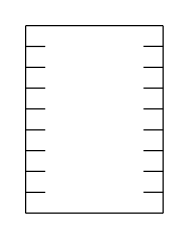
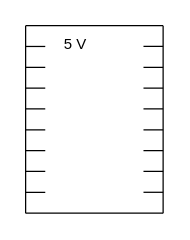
+ <mxCell id="23" value="5 V" style="text;html=1;strokeColor=none;fillColor=none;align=center;verticalAlign=middle;whiteSpace=wrap;rounded=0;" vertex="1" parent="2"><mxGeometry x="10" width="60" height="30" as="geometry" /></mxCell>
